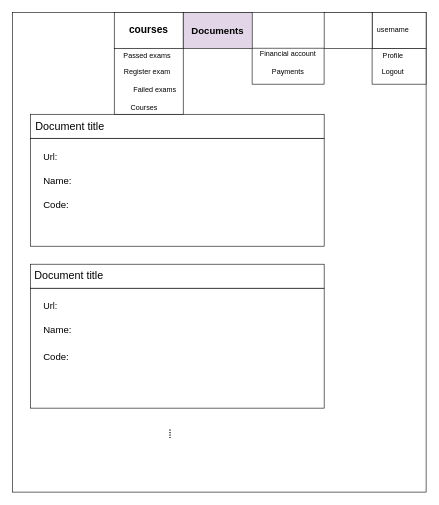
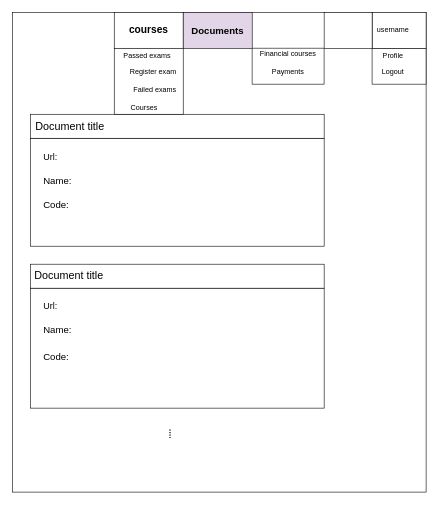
- <mxCell id="14" value="Financial account" style="text;html=1;strokeColor=none;fillColor=none;align=center;verticalAlign=middle;whiteSpace=wrap;rounded=0;" parent="1" vertex="1"><mxGeometry x="431" y="80" width="98" height="20" as="geometry" /></mxCell>
+ <mxCell id="14" value="Financial courses" style="text;html=1;strokeColor=none;fillColor=none;align=center;verticalAlign=middle;whiteSpace=wrap;rounded=0;" parent="1" vertex="1"><mxGeometry x="431" y="80" width="98" height="20" as="geometry" /></mxCell>
- <mxCell id="23" value="Register exam" style="text;html=1;strokeColor=none;fillColor=none;align=center;verticalAlign=middle;whiteSpace=wrap;rounded=0;" parent="1" vertex="1"><mxGeometry x="200" y="110" width="90" height="20" as="geometry" /></mxCell>
+ <mxCell id="23" value="Register exam" style="text;html=1;strokeColor=none;fillColor=none;align=center;verticalAlign=middle;whiteSpace=wrap;rounded=0;" parent="1" vertex="1"><mxGeometry x="210" y="110" width="90" height="20" as="geometry" /></mxCell>
